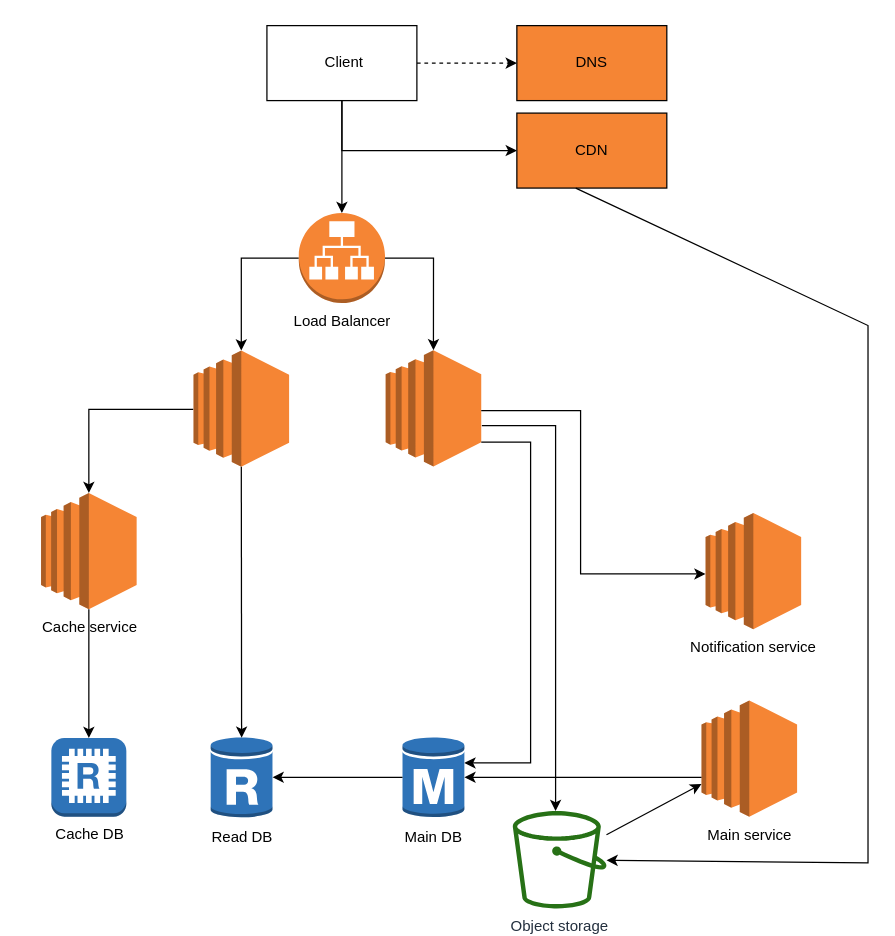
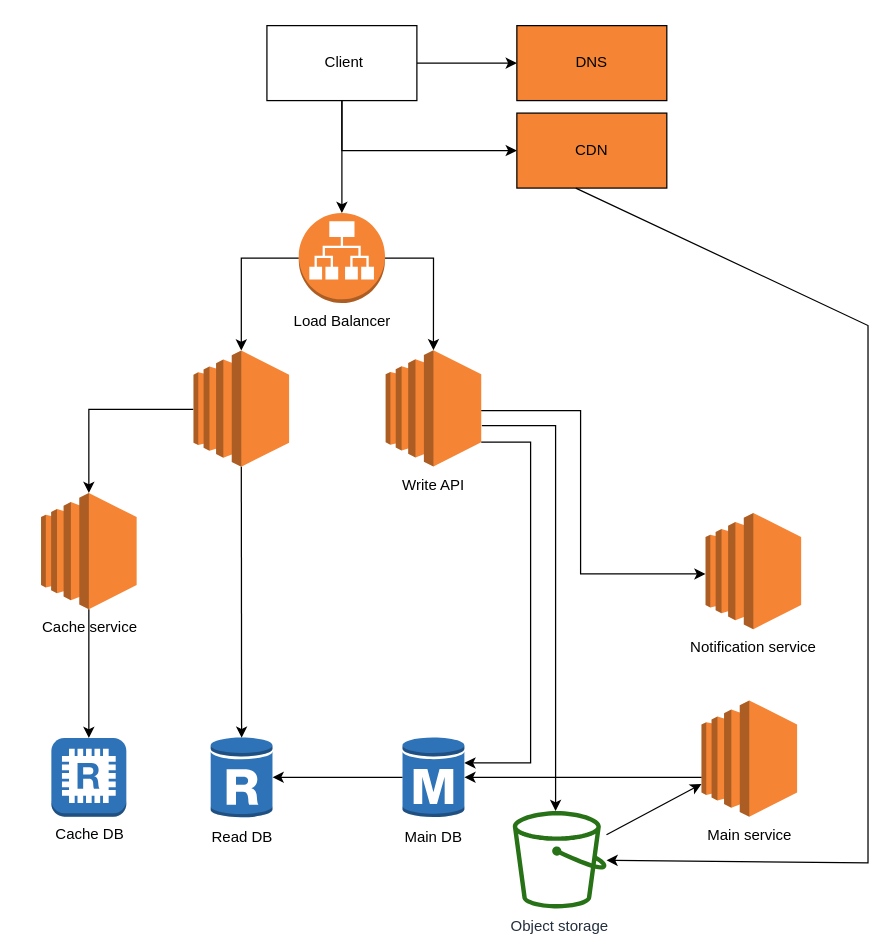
- <mxCell id="3" value="" style="edgeStyle=orthogonalEdgeStyle;rounded=0;orthogonalLoop=1;jettySize=auto;html=1;dashed=1;" edge="1" parent="1" source="5" target="6"><mxGeometry relative="1" as="geometry" /></mxCell>
+ <mxCell id="3" value="" style="edgeStyle=orthogonalEdgeStyle;rounded=0;orthogonalLoop=1;jettySize=auto;html=1;" edge="1" parent="1" source="5" target="6"><mxGeometry relative="1" as="geometry" /></mxCell>
+ <mxCell id="16" value="&lt;div&gt;Write API&lt;/div&gt;" style="text;html=1;align=center;verticalAlign=middle;resizable=0;points=[];autosize=1;strokeColor=none;fillColor=none;" vertex="1" parent="14"><mxGeometry x="3.25" y="93" width="70" height="30" as="geometry" /></mxCell>
